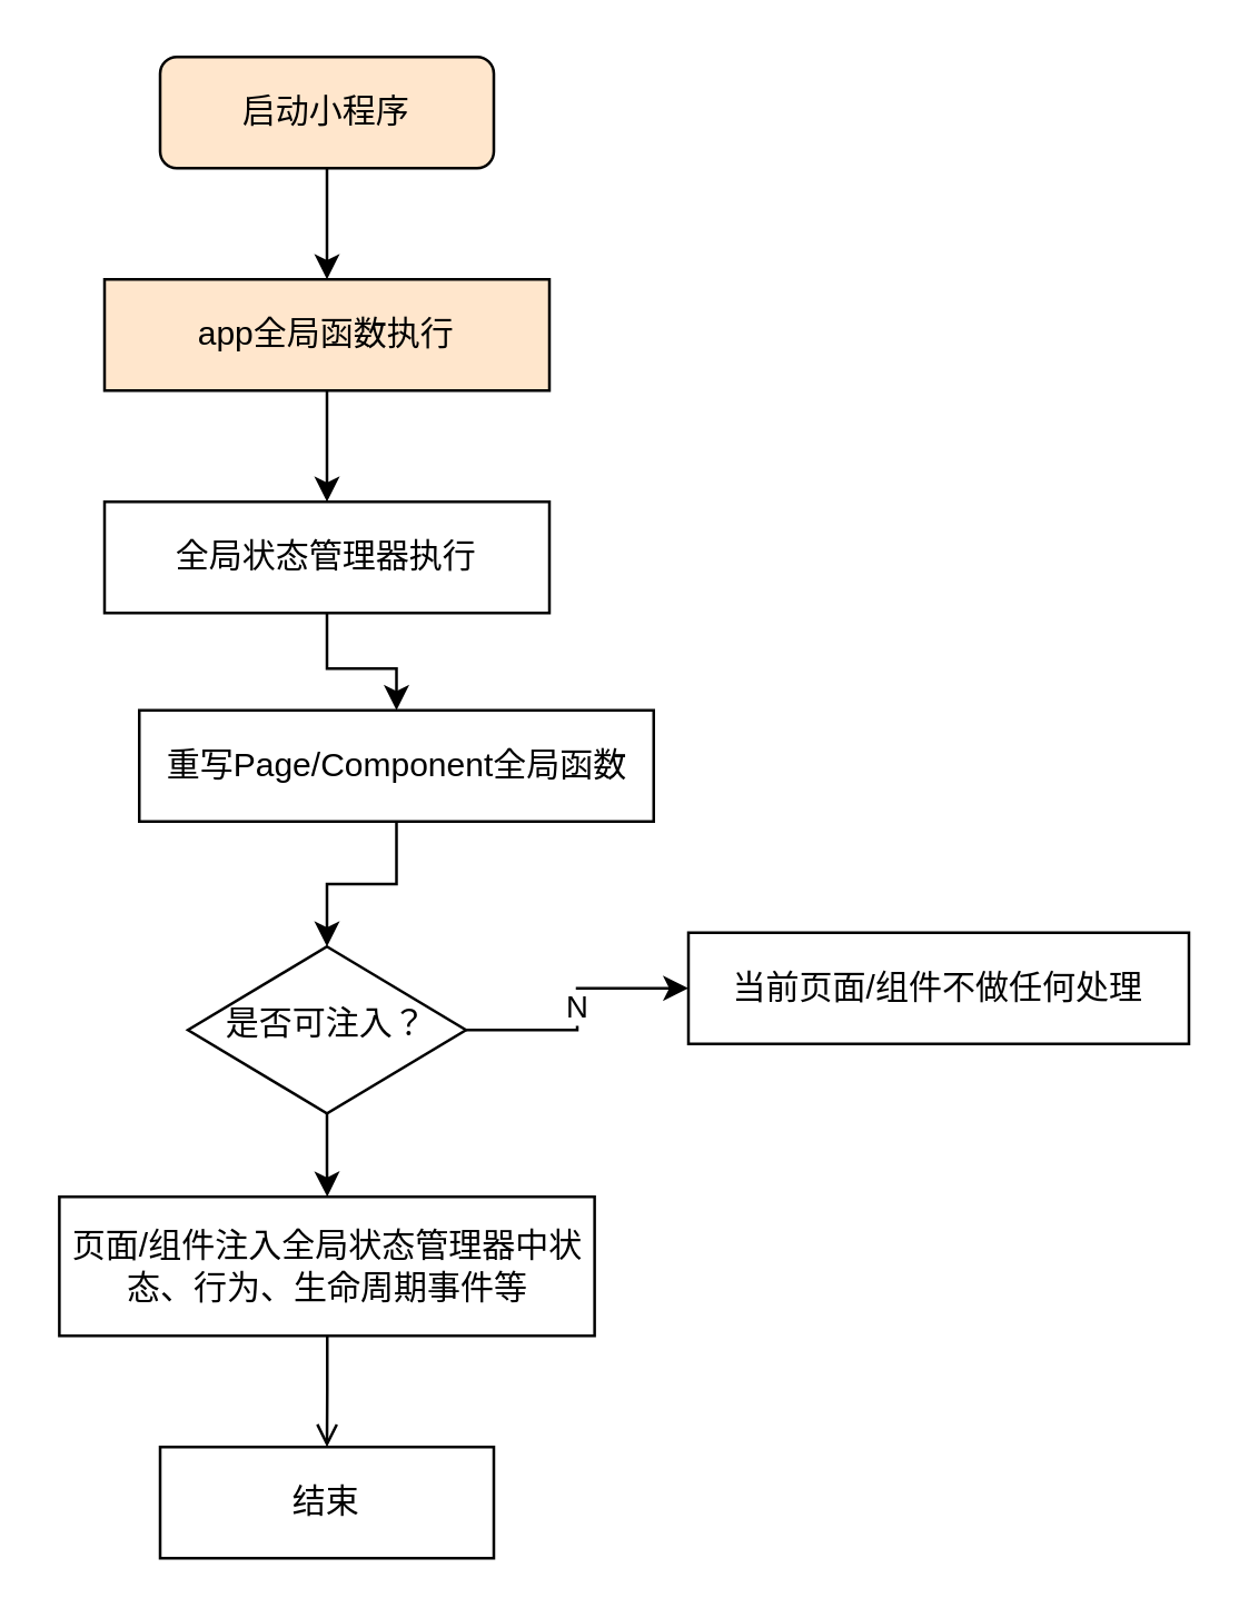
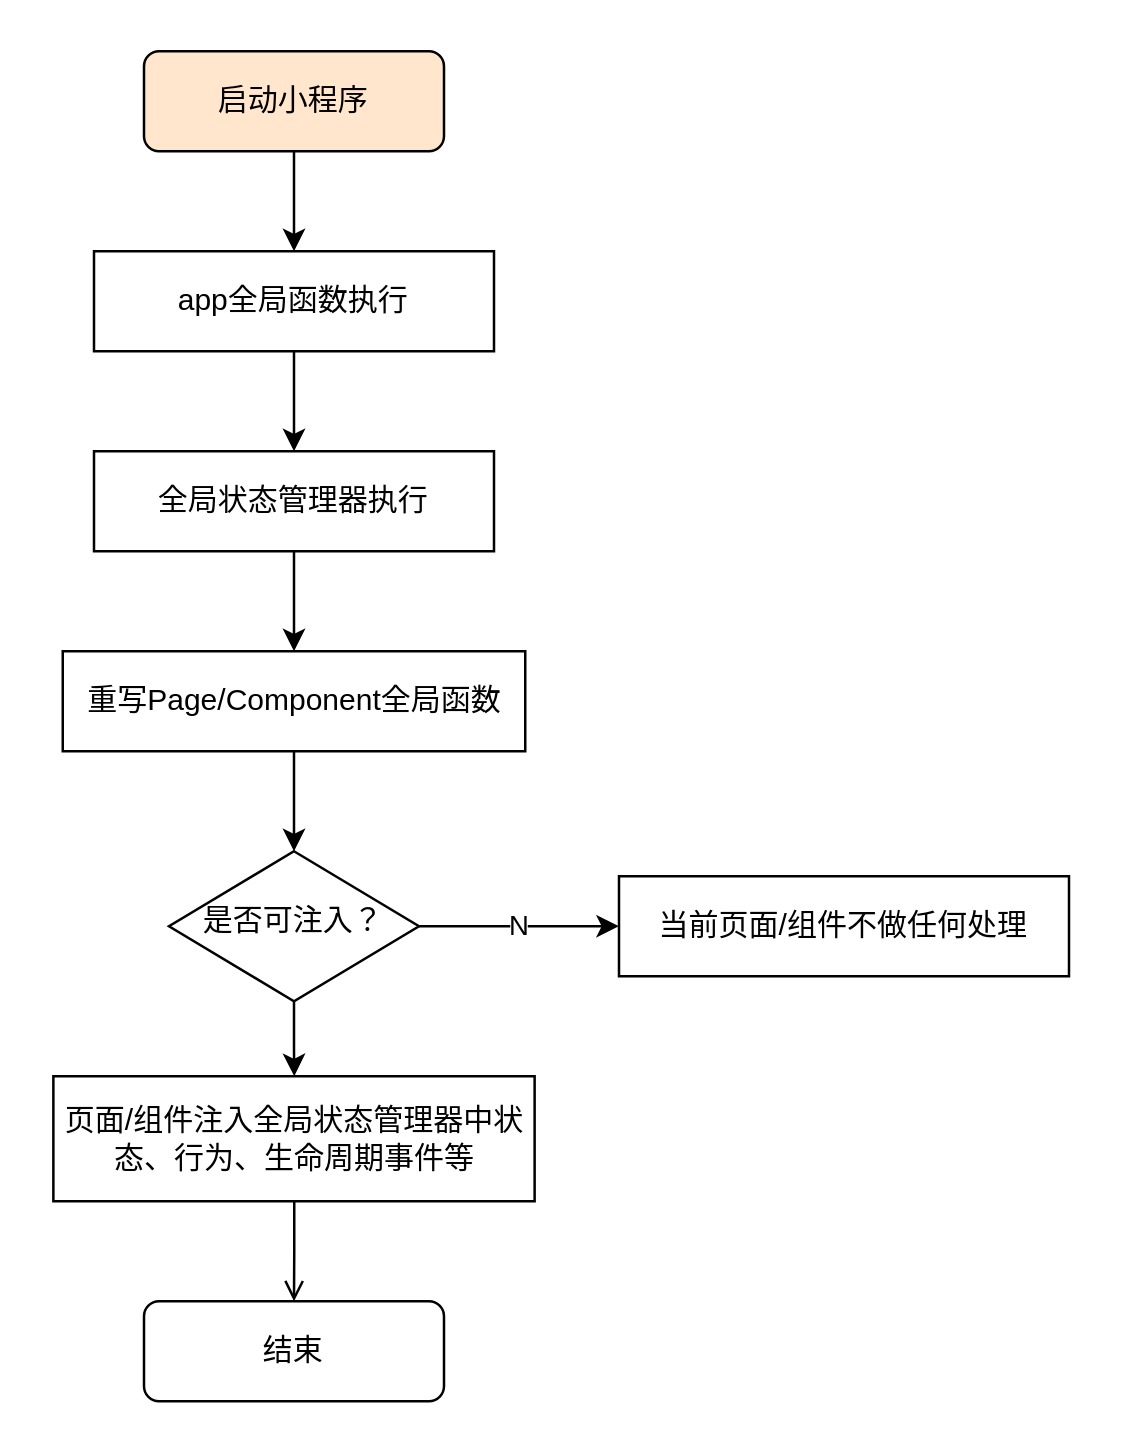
- <mxCell id="5" value="app全局函数执行" style="rounded=0;whiteSpace=wrap;html=1;fillColor=#ffe6cc;" vertex="1" parent="1"><mxGeometry x="37" y="100" width="160" height="40" as="geometry" /></mxCell>
+ <mxCell id="5" value="app全局函数执行" style="rounded=0;whiteSpace=wrap;html=1;" vertex="1" parent="1"><mxGeometry x="37" y="100" width="160" height="40" as="geometry" /></mxCell>
- <mxCell id="7" value="重写Page/Component全局函数" style="rounded=0;whiteSpace=wrap;html=1;" vertex="1" parent="1"><mxGeometry x="49.5" y="255" width="185" height="40" as="geometry" /></mxCell>
+ <mxCell id="7" value="重写Page/Component全局函数" style="rounded=0;whiteSpace=wrap;html=1;" vertex="1" parent="1"><mxGeometry x="24.5" y="260" width="185" height="40" as="geometry" /></mxCell>
- <mxCell id="11" value="当前页面/组件不做任何处理" style="rounded=0;whiteSpace=wrap;html=1;" vertex="1" parent="1"><mxGeometry x="247" y="335" width="180" height="40" as="geometry" /></mxCell>
+ <mxCell id="11" value="当前页面/组件不做任何处理" style="rounded=0;whiteSpace=wrap;html=1;" vertex="1" parent="1"><mxGeometry x="247" y="350" width="180" height="40" as="geometry" /></mxCell>
- <mxCell id="16" value="结束" style="whiteSpace=wrap;html=1;fontSize=12;glass=0;strokeWidth=1;shadow=0;rounded=0;" vertex="1" parent="1"><mxGeometry x="57" y="520" width="120" height="40" as="geometry" /></mxCell>
+ <mxCell id="16" value="结束" style="rounded=1;whiteSpace=wrap;html=1;fontSize=12;glass=0;strokeWidth=1;shadow=0;" vertex="1" parent="1"><mxGeometry x="57" y="520" width="120" height="40" as="geometry" /></mxCell>
